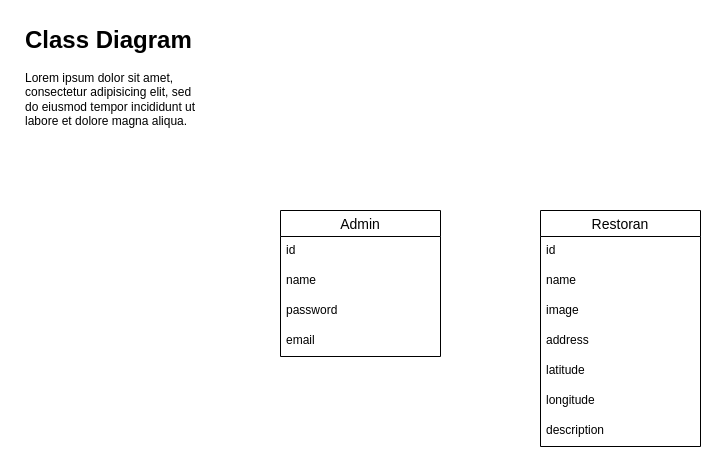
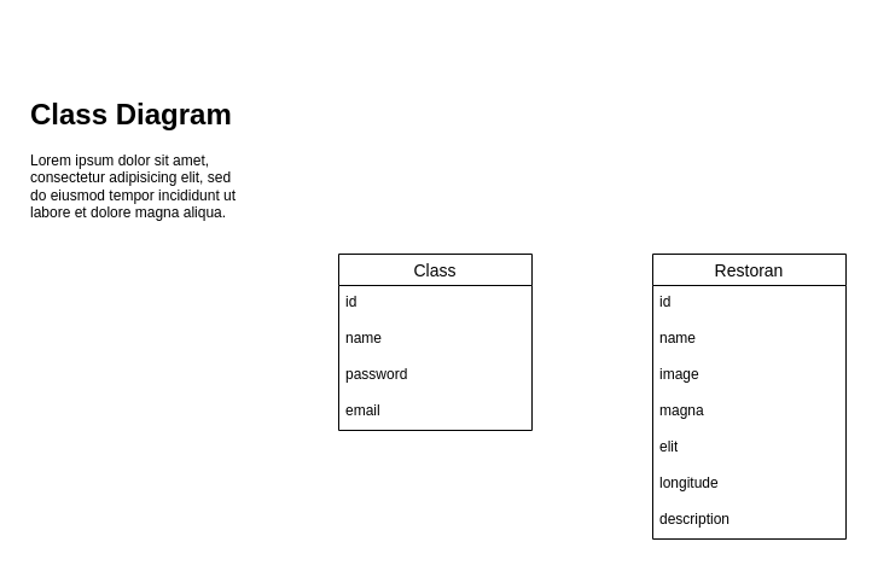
- <mxCell id="15" value="&lt;h1&gt;Class Diagram&lt;/h1&gt;&lt;p&gt;Lorem ipsum dolor sit amet, consectetur adipisicing elit, sed do eiusmod tempor incididunt ut labore et dolore magna aliqua.&lt;/p&gt;" style="text;html=1;strokeColor=none;fillColor=none;spacing=5;spacingTop=-20;whiteSpace=wrap;overflow=hidden;rounded=0;" vertex="1" parent="1"><mxGeometry x="20" y="20" width="190" height="120" as="geometry" /></mxCell>
+ <mxCell id="15" value="&lt;h1&gt;Class Diagram&lt;/h1&gt;&lt;p&gt;Lorem ipsum dolor sit amet, consectetur adipisicing elit, sed do eiusmod tempor incididunt ut labore et dolore magna aliqua.&lt;/p&gt;" style="text;html=1;strokeColor=none;fillColor=none;spacing=5;spacingTop=-20;whiteSpace=wrap;overflow=hidden;rounded=0;" vertex="1" parent="1"><mxGeometry x="20" y="75" width="190" height="120" as="geometry" /></mxCell>
- <mxCell id="2" value="Admin" style="swimlane;fontStyle=0;childLayout=stackLayout;horizontal=1;startSize=26;horizontalStack=0;resizeParent=1;resizeParentMax=0;resizeLast=0;collapsible=1;marginBottom=0;align=center;fontSize=14;" parent="1" vertex="1"><mxGeometry x="280" y="210" width="160" height="146" as="geometry" /></mxCell>
+ <mxCell id="2" value="Class" style="swimlane;fontStyle=0;childLayout=stackLayout;horizontal=1;startSize=26;horizontalStack=0;resizeParent=1;resizeParentMax=0;resizeLast=0;collapsible=1;marginBottom=0;align=center;fontSize=14;" parent="1" vertex="1"><mxGeometry x="280" y="210" width="160" height="146" as="geometry" /></mxCell>
- <mxCell id="11" value="address" style="text;strokeColor=none;fillColor=none;spacingLeft=4;spacingRight=4;overflow=hidden;rotatable=0;points=[[0,0.5],[1,0.5]];portConstraint=eastwest;fontSize=12;whiteSpace=wrap;html=1;" vertex="1" parent="7"><mxGeometry y="116" width="160" height="30" as="geometry" /></mxCell>
+ <mxCell id="11" value="magna" style="text;strokeColor=none;fillColor=none;spacingLeft=4;spacingRight=4;overflow=hidden;rotatable=0;points=[[0,0.5],[1,0.5]];portConstraint=eastwest;fontSize=12;whiteSpace=wrap;html=1;" vertex="1" parent="7"><mxGeometry y="116" width="160" height="30" as="geometry" /></mxCell>
- <mxCell id="12" value="latitude" style="text;strokeColor=none;fillColor=none;spacingLeft=4;spacingRight=4;overflow=hidden;rotatable=0;points=[[0,0.5],[1,0.5]];portConstraint=eastwest;fontSize=12;whiteSpace=wrap;html=1;" vertex="1" parent="7"><mxGeometry y="146" width="160" height="30" as="geometry" /></mxCell>
+ <mxCell id="12" value="elit" style="text;strokeColor=none;fillColor=none;spacingLeft=4;spacingRight=4;overflow=hidden;rotatable=0;points=[[0,0.5],[1,0.5]];portConstraint=eastwest;fontSize=12;whiteSpace=wrap;html=1;" vertex="1" parent="7"><mxGeometry y="146" width="160" height="30" as="geometry" /></mxCell>
